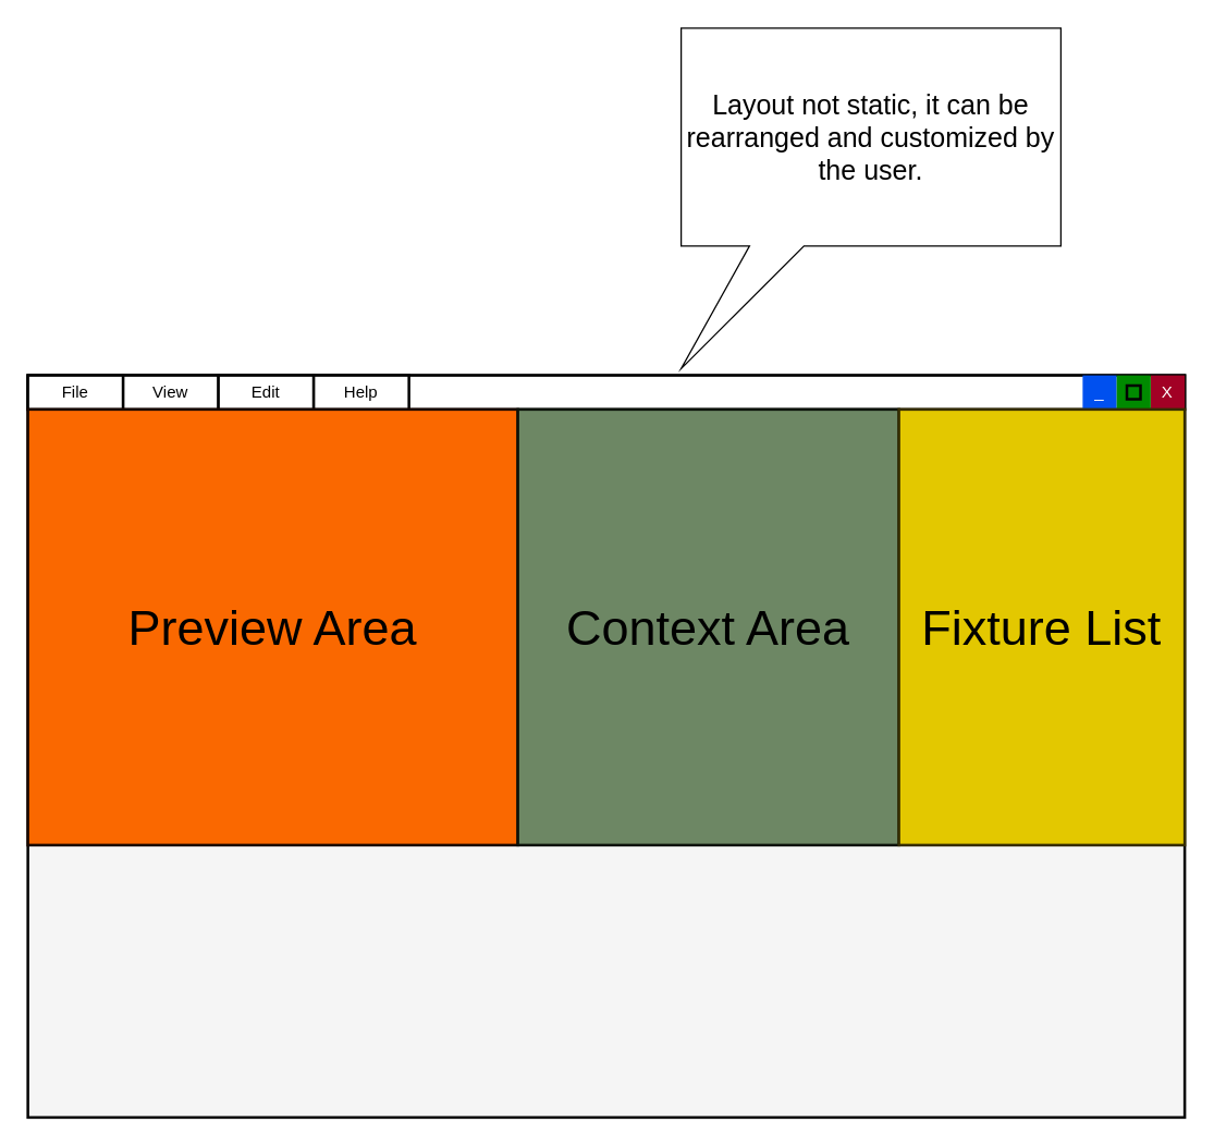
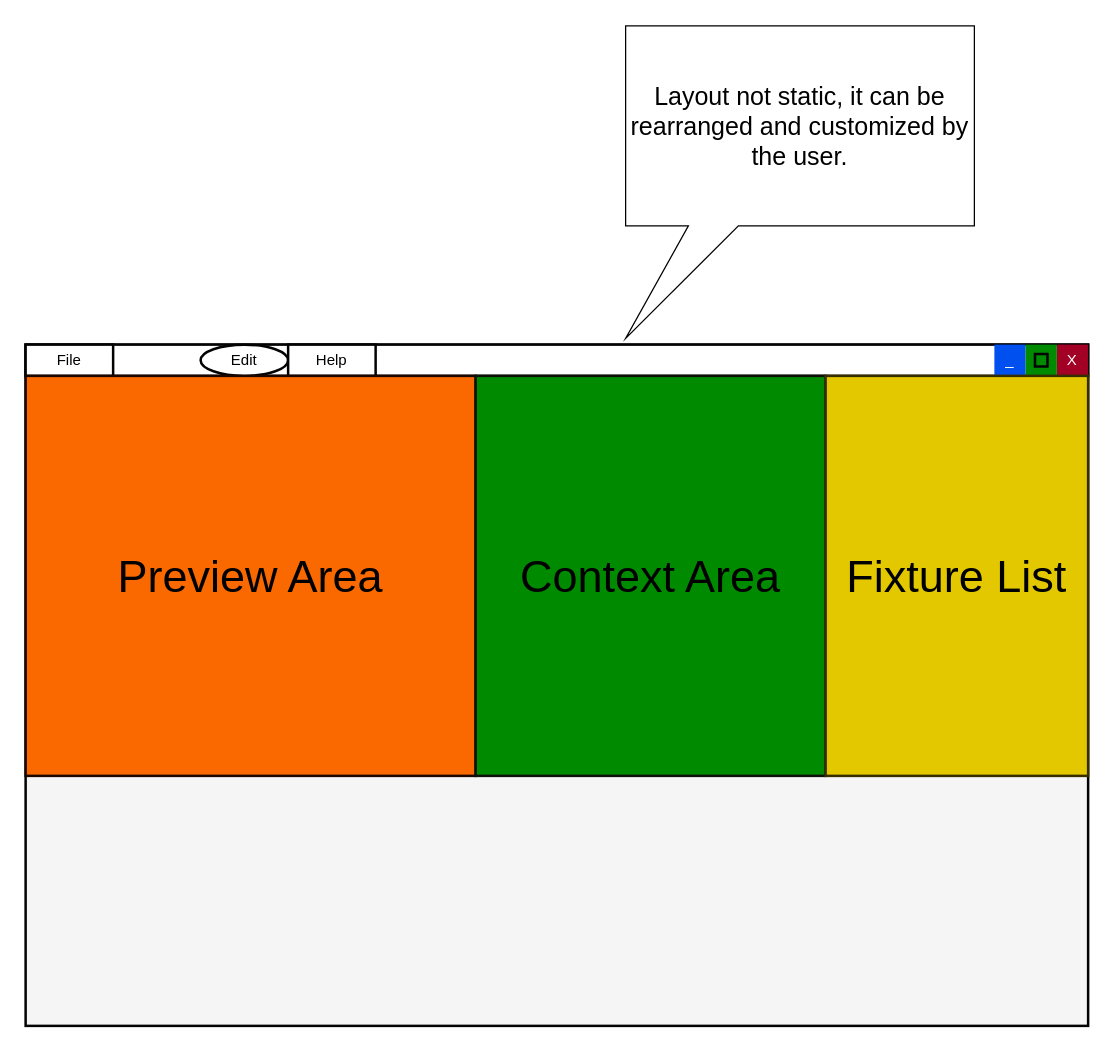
- <mxCell id="5" value="View" style="rounded=0;whiteSpace=wrap;html=1;strokeColor=#030303;strokeWidth=2;" parent="1" vertex="1"><mxGeometry x="90" y="275" width="70" height="25" as="geometry" /></mxCell>
- <mxCell id="6" value="Edit" style="rounded=0;whiteSpace=wrap;html=1;strokeColor=#030303;strokeWidth=2;" parent="1" vertex="1"><mxGeometry x="160" y="275" width="70" height="25" as="geometry" /></mxCell>
+ <mxCell id="6" value="Edit" style="ellipse;whiteSpace=wrap;html=1;strokeColor=#030303;strokeWidth=2;" parent="1" vertex="1"><mxGeometry x="160" y="275" width="70" height="25" as="geometry" /></mxCell>
- <mxCell id="11" value="&lt;font color=&quot;#000000&quot; style=&quot;font-size: 36px&quot;&gt;Context Area&lt;/font&gt;" style="rounded=0;whiteSpace=wrap;html=1;strokeWidth=2;fillColor=#6d8764;fontColor=#ffffff;strokeColor=#0C120A;" parent="1" vertex="1"><mxGeometry x="380" y="300" width="280" height="320" as="geometry" /></mxCell>
+ <mxCell id="11" value="&lt;font color=&quot;#000000&quot; style=&quot;font-size: 36px&quot;&gt;Context Area&lt;/font&gt;" style="rounded=0;whiteSpace=wrap;html=1;strokeWidth=2;fillColor=#008a00;fontColor=#ffffff;strokeColor=#0C120A;" parent="1" vertex="1"><mxGeometry x="380" y="300" width="280" height="320" as="geometry" /></mxCell>
